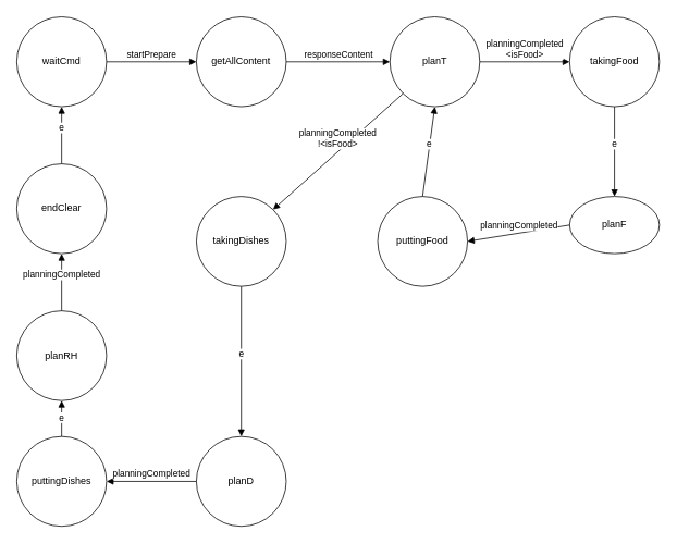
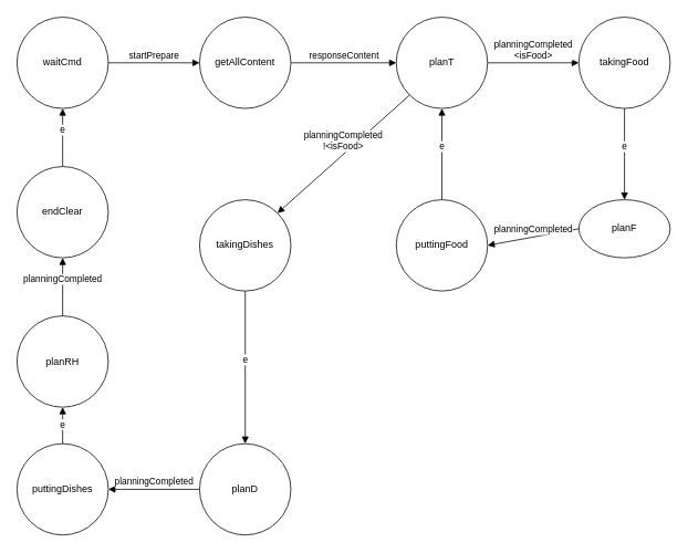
- <mxCell id="12" value="puttingFood" style="ellipse;whiteSpace=wrap;html=1;" vertex="1" parent="1"><mxGeometry x="462" y="240" width="110" height="110" as="geometry" /></mxCell>
+ <mxCell id="12" value="puttingFood" style="ellipse;whiteSpace=wrap;html=1;" vertex="1" parent="1"><mxGeometry x="477" y="240" width="110" height="110" as="geometry" /></mxCell>
